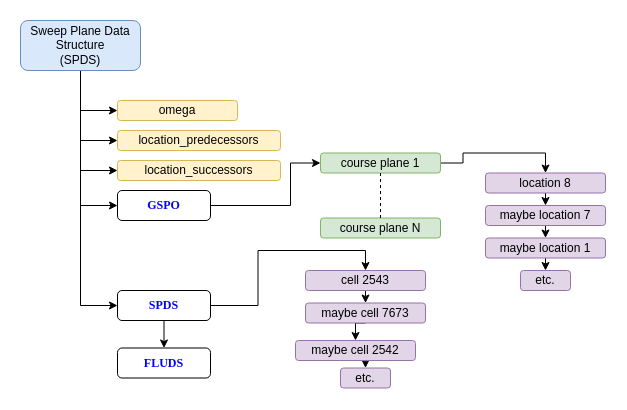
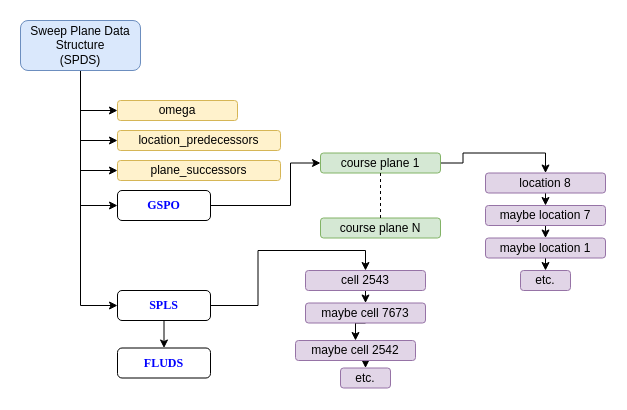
- <mxCell id="10" value="location_successors&lt;br&gt;" style="rounded=1;whiteSpace=wrap;html=1;fillColor=#fff2cc;strokeColor=#d6b656;" vertex="1" parent="1"><mxGeometry x="117" y="160" width="163" height="20" as="geometry" /></mxCell>
+ <mxCell id="10" value="plane_successors&lt;br&gt;" style="rounded=1;whiteSpace=wrap;html=1;fillColor=#fff2cc;strokeColor=#d6b656;" vertex="1" parent="1"><mxGeometry x="117" y="160" width="163" height="20" as="geometry" /></mxCell>
- <mxCell id="15" value="&lt;b&gt;&lt;font face=&quot;Lucida Console&quot; color=&quot;#0000ff&quot;&gt;SPDS&lt;/font&gt;&lt;/b&gt;&lt;br&gt;" style="rounded=1;whiteSpace=wrap;html=1;" vertex="1" parent="1"><mxGeometry x="117" y="290" width="93" height="30" as="geometry" /></mxCell>
+ <mxCell id="15" value="&lt;b&gt;&lt;font face=&quot;Lucida Console&quot; color=&quot;#0000ff&quot;&gt;SPLS&lt;/font&gt;&lt;/b&gt;&lt;br&gt;" style="rounded=1;whiteSpace=wrap;html=1;" vertex="1" parent="1"><mxGeometry x="117" y="290" width="93" height="30" as="geometry" /></mxCell>
